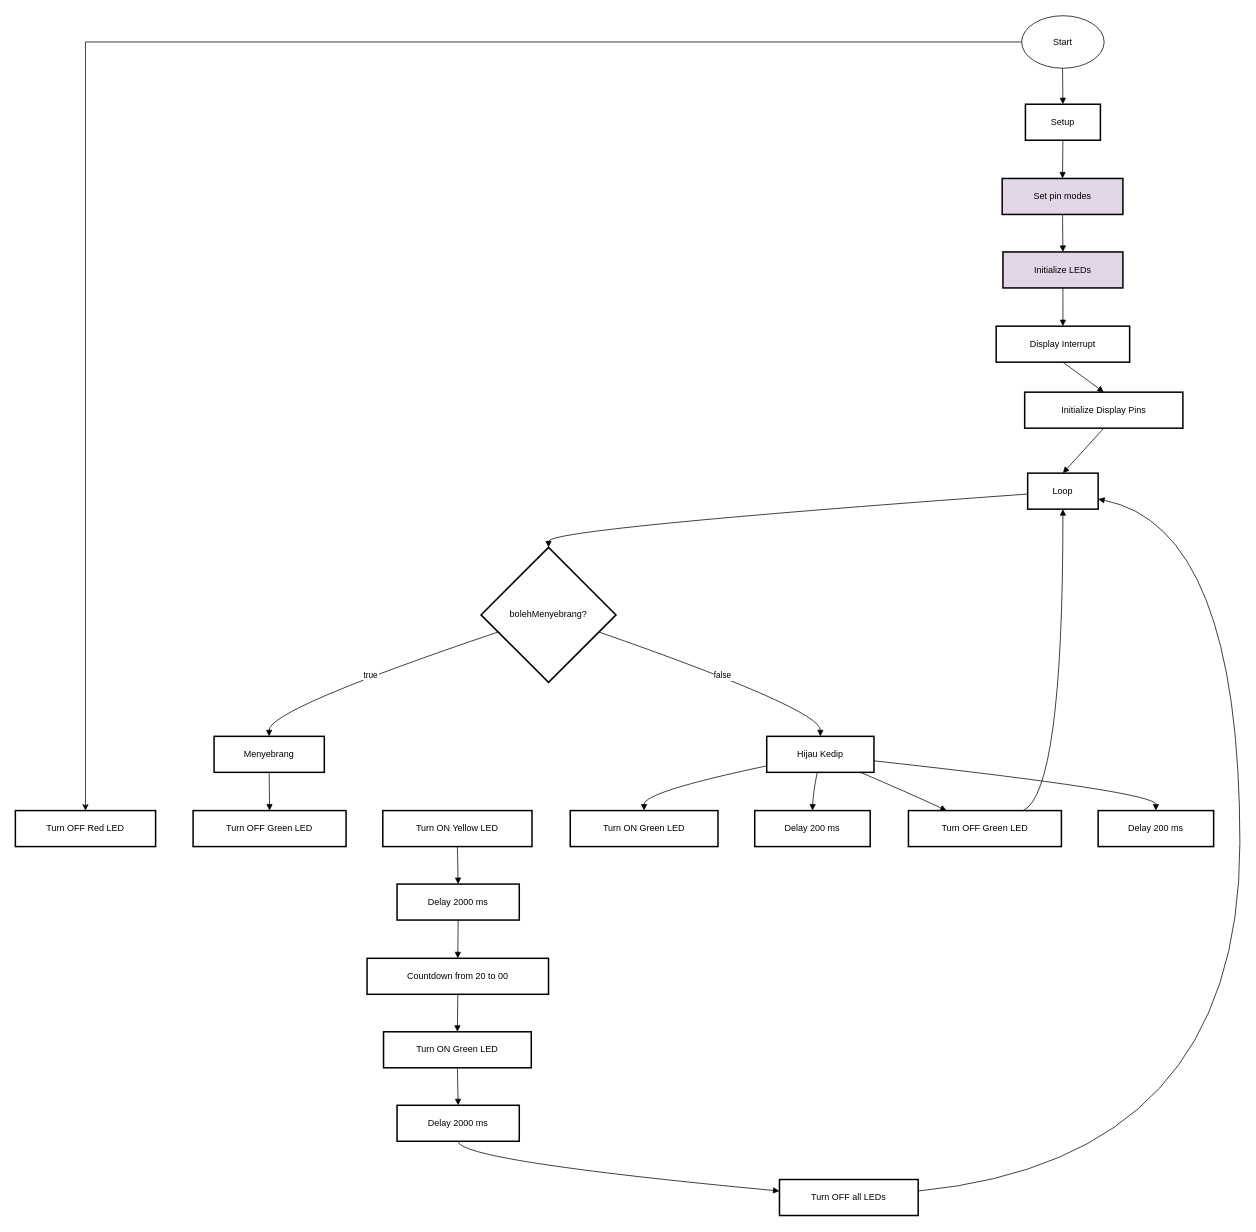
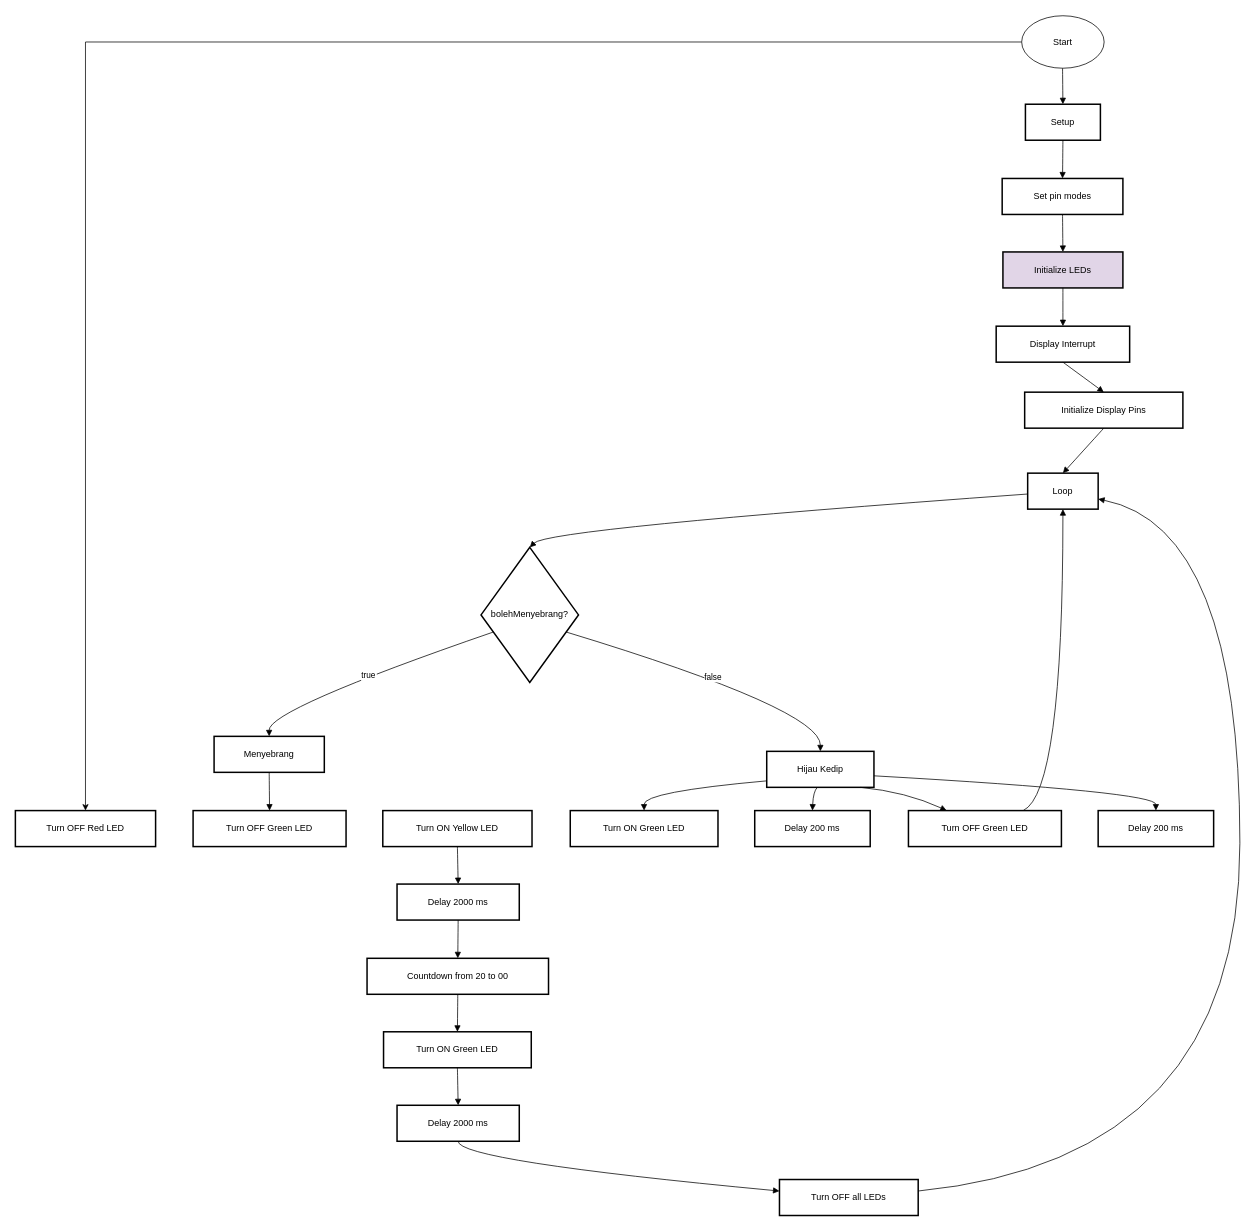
- <mxCell id="3" value="Set pin modes" style="whiteSpace=wrap;strokeWidth=2;fillColor=#e1d5e7;" vertex="1" parent="1"><mxGeometry x="1336" y="237" width="161" height="48" as="geometry" /></mxCell>
+ <mxCell id="3" value="Set pin modes" style="whiteSpace=wrap;strokeWidth=2;" vertex="1" parent="1"><mxGeometry x="1336" y="237" width="161" height="48" as="geometry" /></mxCell>
- <mxCell id="8" value="bolehMenyebrang?" style="rhombus;strokeWidth=2;whiteSpace=wrap;" vertex="1" parent="1"><mxGeometry x="641" y="729" width="180" height="180" as="geometry" /></mxCell>
+ <mxCell id="8" value="bolehMenyebrang?" style="rhombus;strokeWidth=2;whiteSpace=wrap;" vertex="1" parent="1"><mxGeometry x="641" y="729" width="130" height="180" as="geometry" /></mxCell>
- <mxCell id="10" value="Hijau Kedip" style="whiteSpace=wrap;strokeWidth=2;" vertex="1" parent="1"><mxGeometry x="1022" y="981" width="143" height="48" as="geometry" /></mxCell>
+ <mxCell id="10" value="Hijau Kedip" style="whiteSpace=wrap;strokeWidth=2;" vertex="1" parent="1"><mxGeometry x="1022" y="1001" width="143" height="48" as="geometry" /></mxCell>
